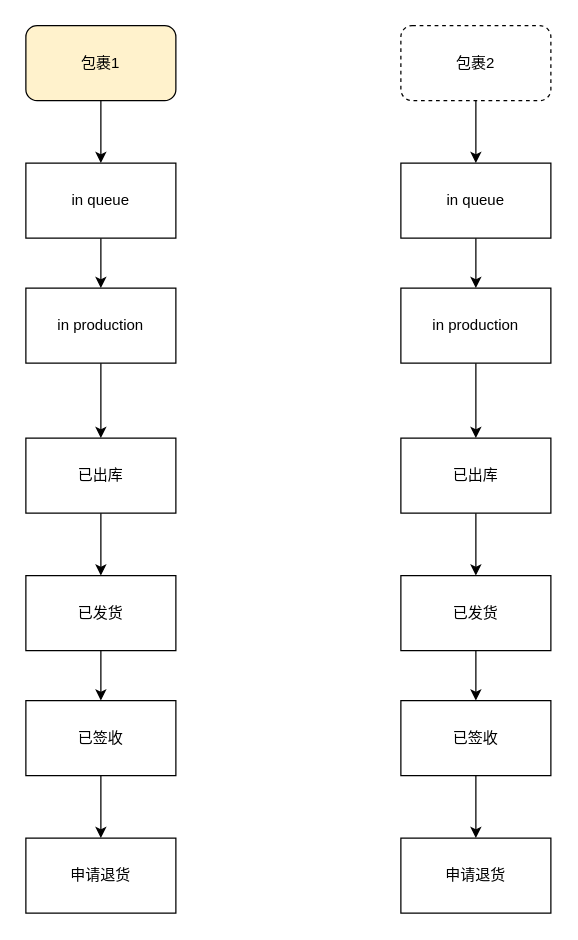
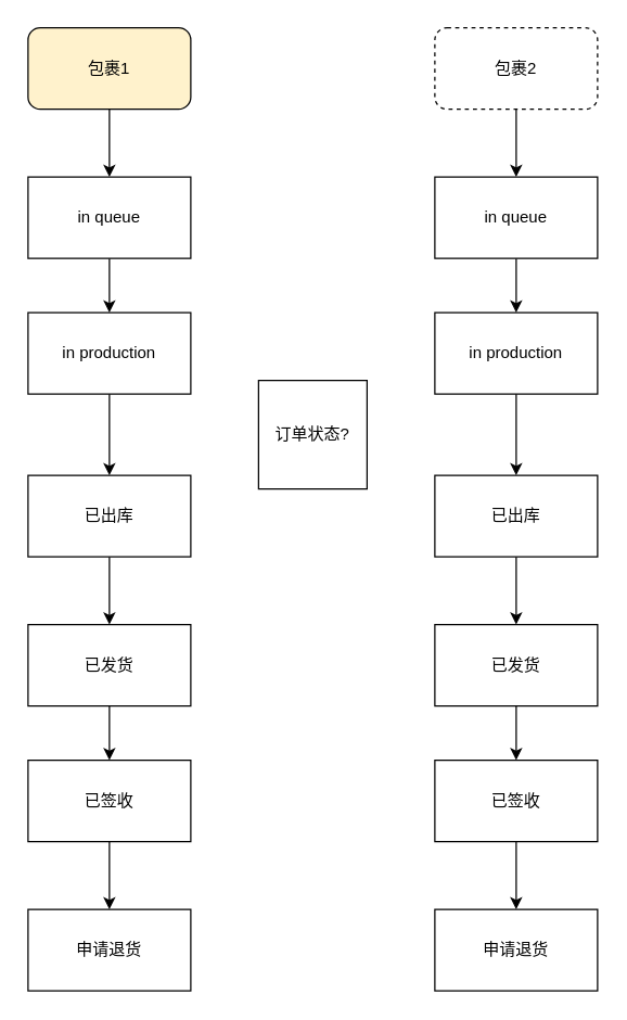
+ <mxCell id="28" value="订单状态?" style="whiteSpace=wrap;html=1;aspect=fixed;" vertex="1" parent="1"><mxGeometry x="190" y="280" width="80" height="80" as="geometry" /></mxCell>
